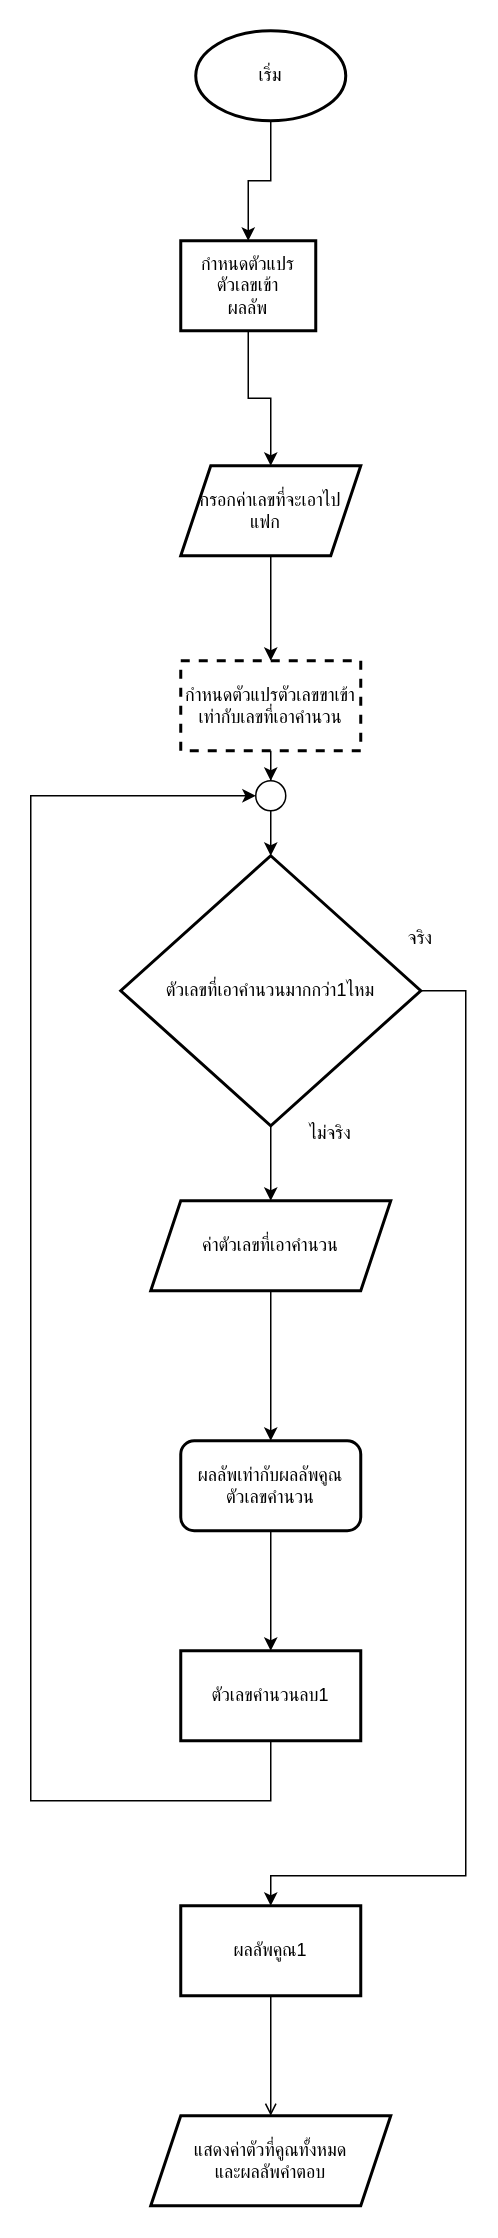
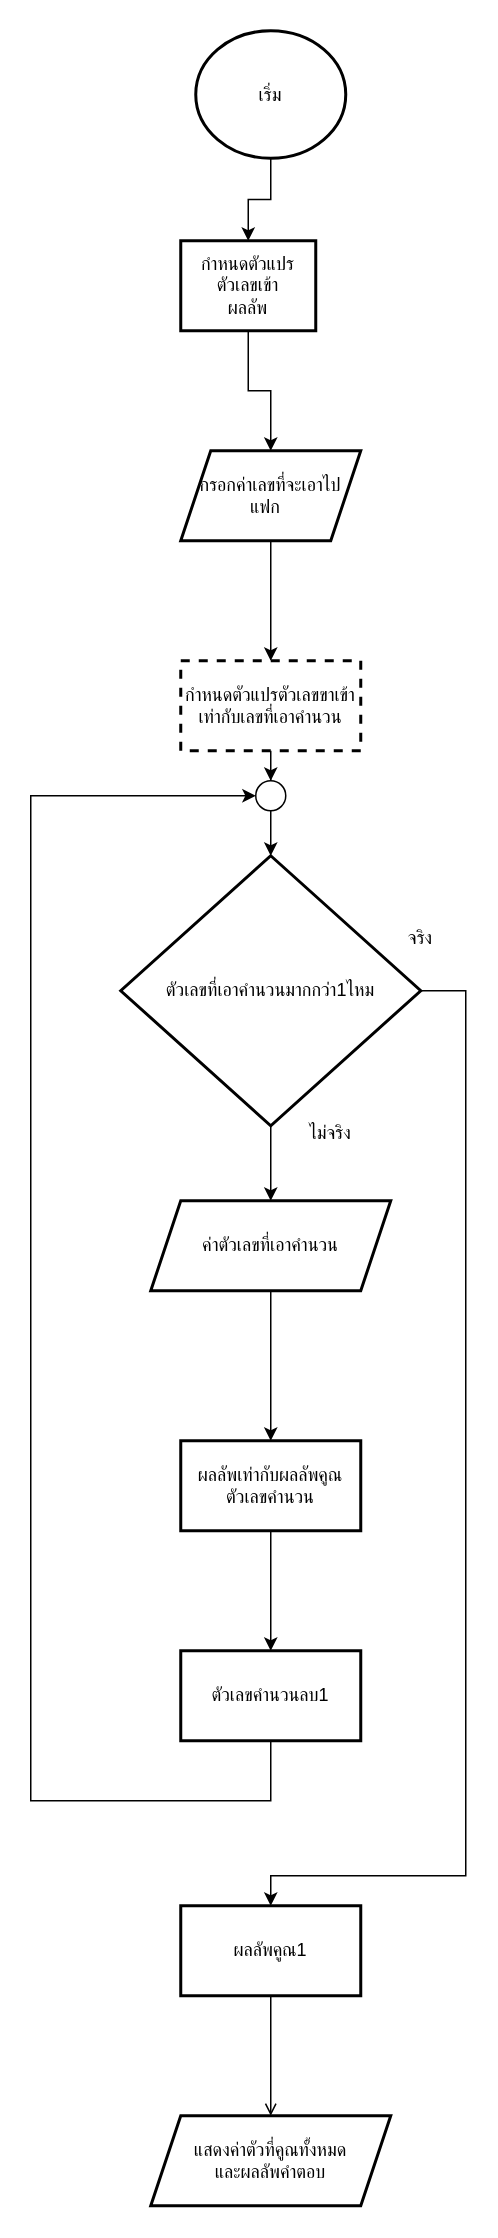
- <mxCell id="3" value="เริ่ม" style="strokeWidth=2;html=1;shape=mxgraph.flowchart.start_1;whiteSpace=wrap;" vertex="1" parent="1"><mxGeometry x="130" y="20" width="100" height="60" as="geometry" /></mxCell>
+ <mxCell id="3" value="เริ่ม" style="strokeWidth=2;html=1;shape=mxgraph.flowchart.start_1;whiteSpace=wrap;" vertex="1" parent="1"><mxGeometry x="130" y="20" width="100" height="85" as="geometry" /></mxCell>
- <mxCell id="7" value="กรอกค่าเลขที่จะเอาไปแฟก&lt;span style=&quot;white-space: pre;&quot;&gt;&#09;&lt;/span&gt;" style="shape=parallelogram;perimeter=parallelogramPerimeter;whiteSpace=wrap;html=1;fixedSize=1;strokeWidth=2;" vertex="1" parent="1"><mxGeometry x="120" y="310" width="120" height="60" as="geometry" /></mxCell>
+ <mxCell id="7" value="กรอกค่าเลขที่จะเอาไปแฟก&lt;span style=&quot;white-space: pre;&quot;&gt;&#09;&lt;/span&gt;" style="shape=parallelogram;perimeter=parallelogramPerimeter;whiteSpace=wrap;html=1;fixedSize=1;strokeWidth=2;" vertex="1" parent="1"><mxGeometry x="120" y="300" width="120" height="60" as="geometry" /></mxCell>
- <mxCell id="18" value="ผลลัพเท่ากับผลลัพคูณตัวเลขคำนวน" style="whiteSpace=wrap;html=1;strokeWidth=2;rounded=1;" vertex="1" parent="1"><mxGeometry x="120" y="960" width="120" height="60" as="geometry" /></mxCell>
+ <mxCell id="18" value="ผลลัพเท่ากับผลลัพคูณตัวเลขคำนวน" style="whiteSpace=wrap;html=1;strokeWidth=2;" vertex="1" parent="1"><mxGeometry x="120" y="960" width="120" height="60" as="geometry" /></mxCell>
